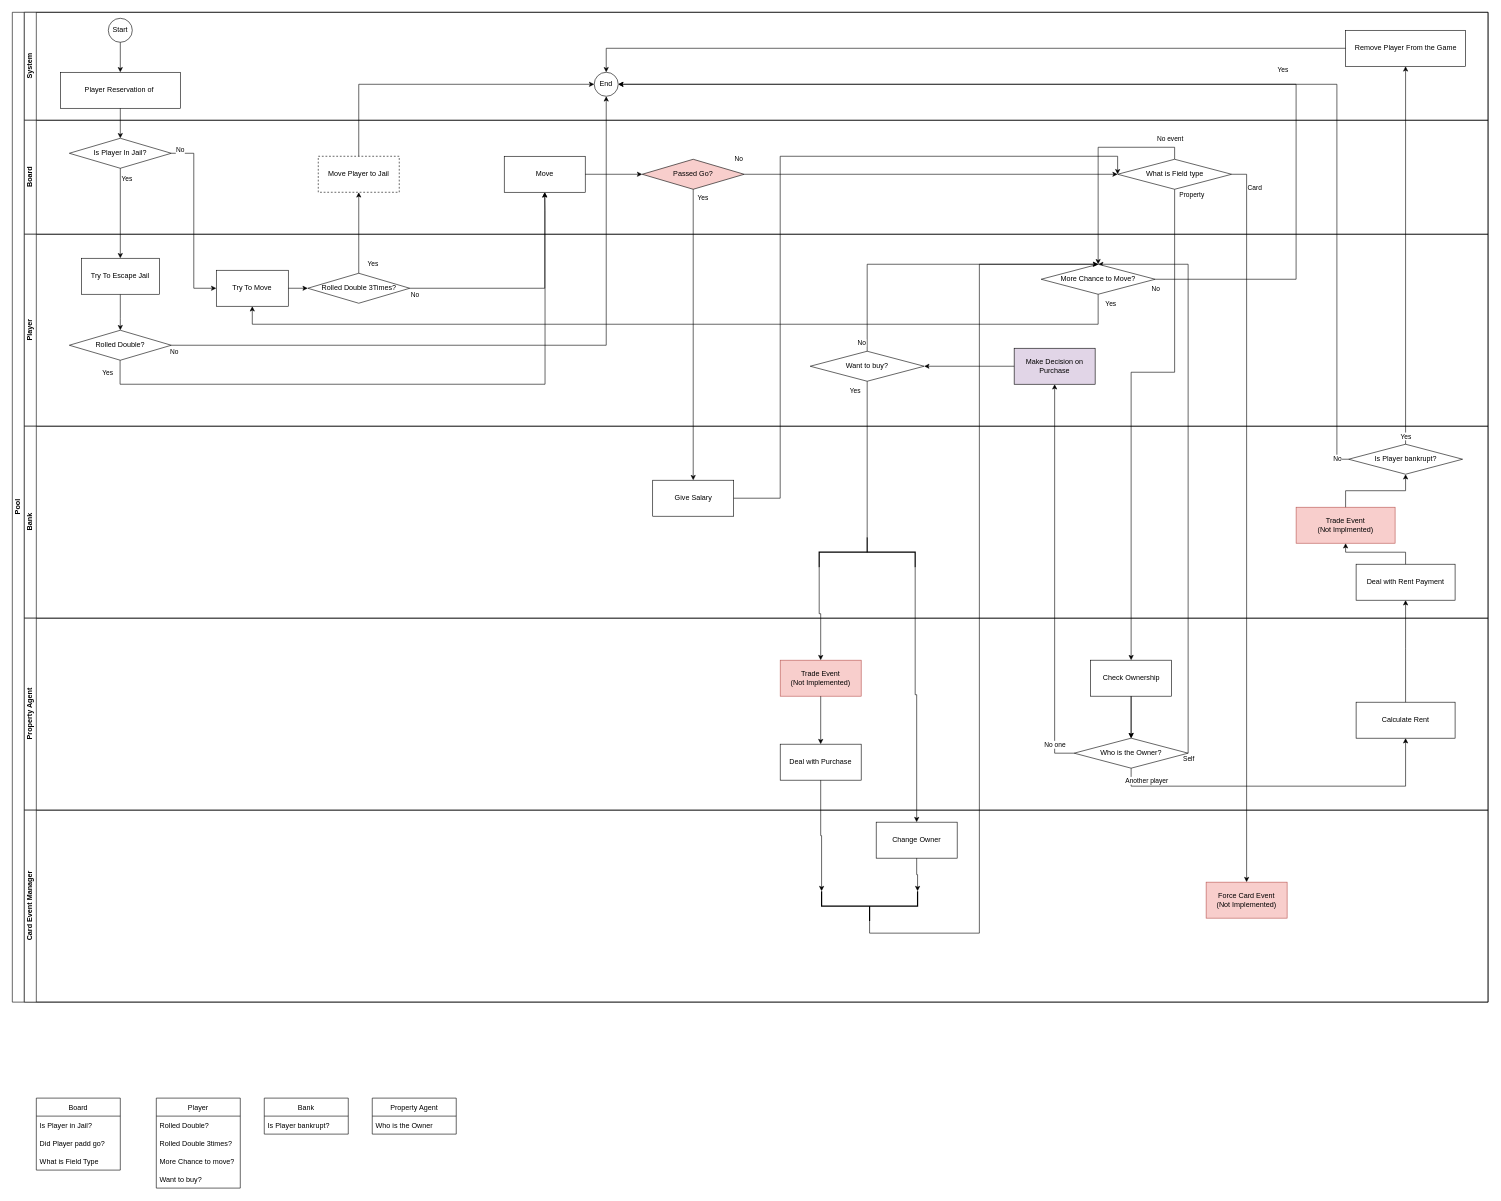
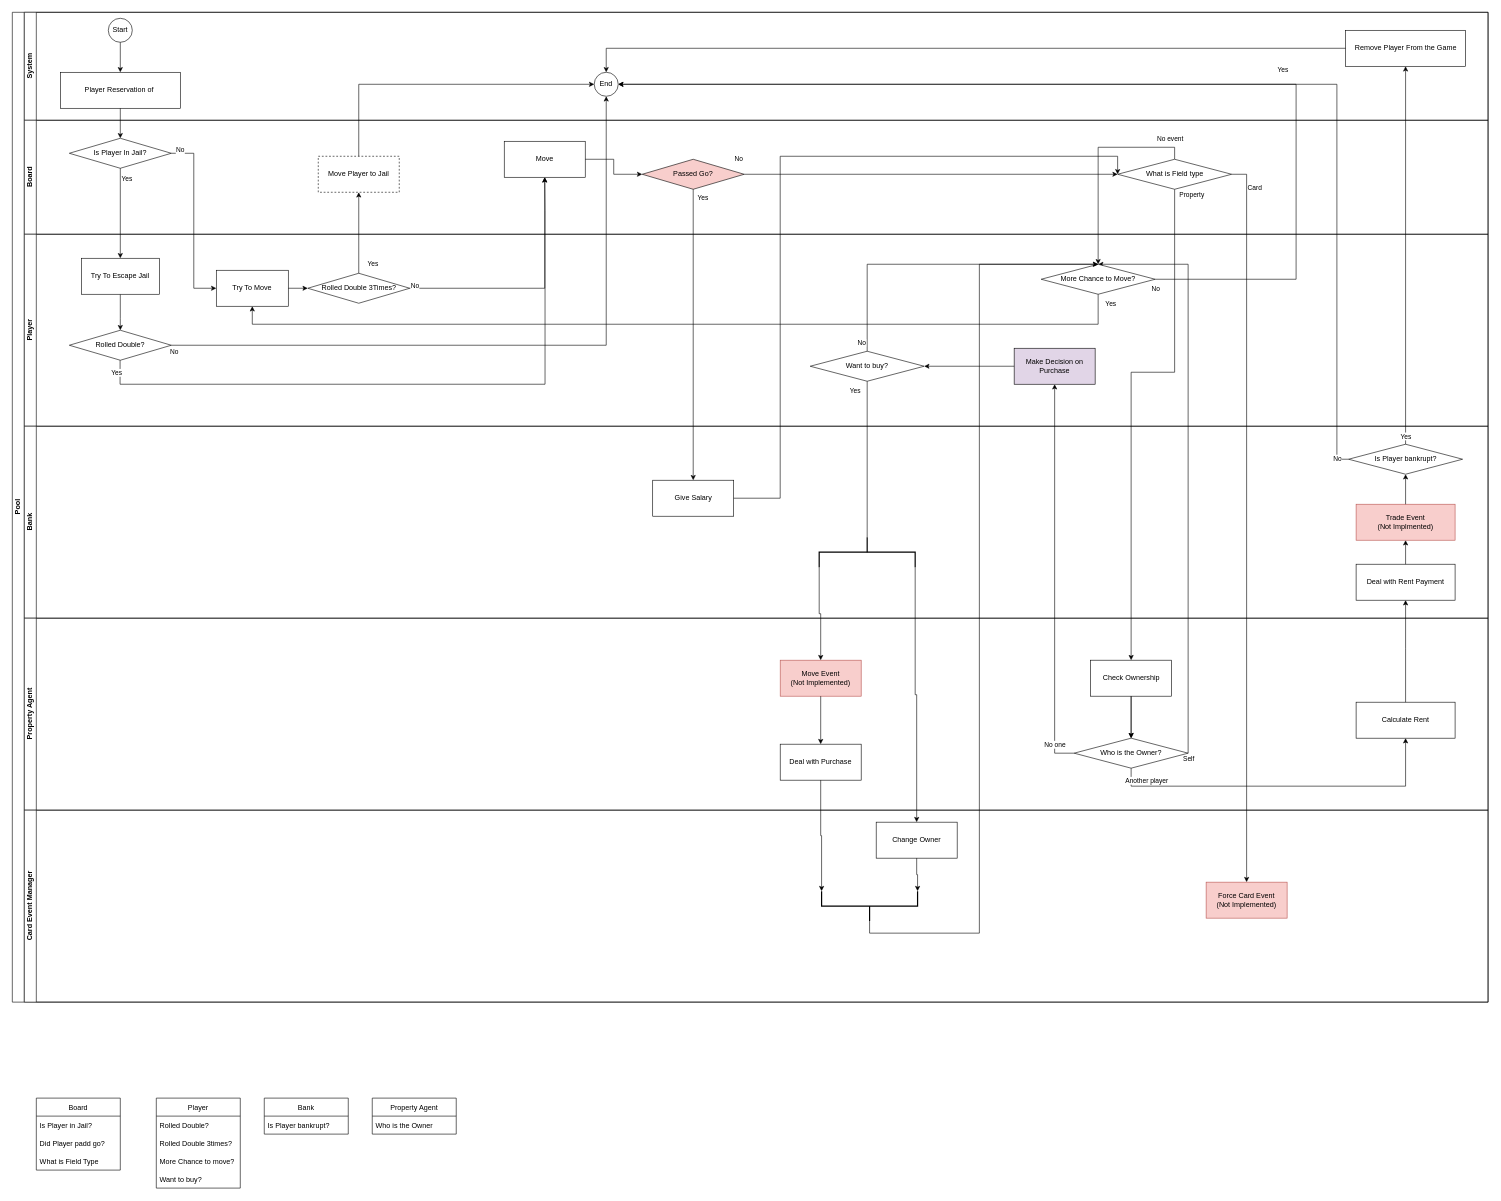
- <mxCell id="24" value="Move" style="rounded=0;whiteSpace=wrap;html=1;" vertex="1" parent="21"><mxGeometry x="800" y="60" width="135" height="60" as="geometry" /></mxCell>
+ <mxCell id="24" value="Move" style="rounded=0;whiteSpace=wrap;html=1;" vertex="1" parent="21"><mxGeometry x="800" y="35" width="135" height="60" as="geometry" /></mxCell>
- <mxCell id="55" value="Trade Event&lt;br&gt;(Not Implmented)" style="rounded=0;whiteSpace=wrap;html=1;fillColor=#f8cecc;strokeColor=#b85450;" vertex="1" parent="50"><mxGeometry x="2120" y="135" width="165" height="60" as="geometry" /></mxCell>
+ <mxCell id="55" value="Trade Event&lt;br&gt;(Not Implmented)" style="rounded=0;whiteSpace=wrap;html=1;fillColor=#f8cecc;strokeColor=#b85450;" vertex="1" parent="50"><mxGeometry x="2220" y="130" width="165" height="60" as="geometry" /></mxCell>
- <mxCell id="73" value="Trade Event&lt;br&gt;(Not Implemented)" style="rounded=0;whiteSpace=wrap;html=1;fillColor=#f8cecc;strokeColor=#b85450;" vertex="1" parent="67"><mxGeometry x="1260" y="70" width="135" height="60" as="geometry" /></mxCell>
+ <mxCell id="73" value="Move Event&lt;br&gt;(Not Implemented)" style="rounded=0;whiteSpace=wrap;html=1;fillColor=#f8cecc;strokeColor=#b85450;" vertex="1" parent="67"><mxGeometry x="1260" y="70" width="135" height="60" as="geometry" /></mxCell>
